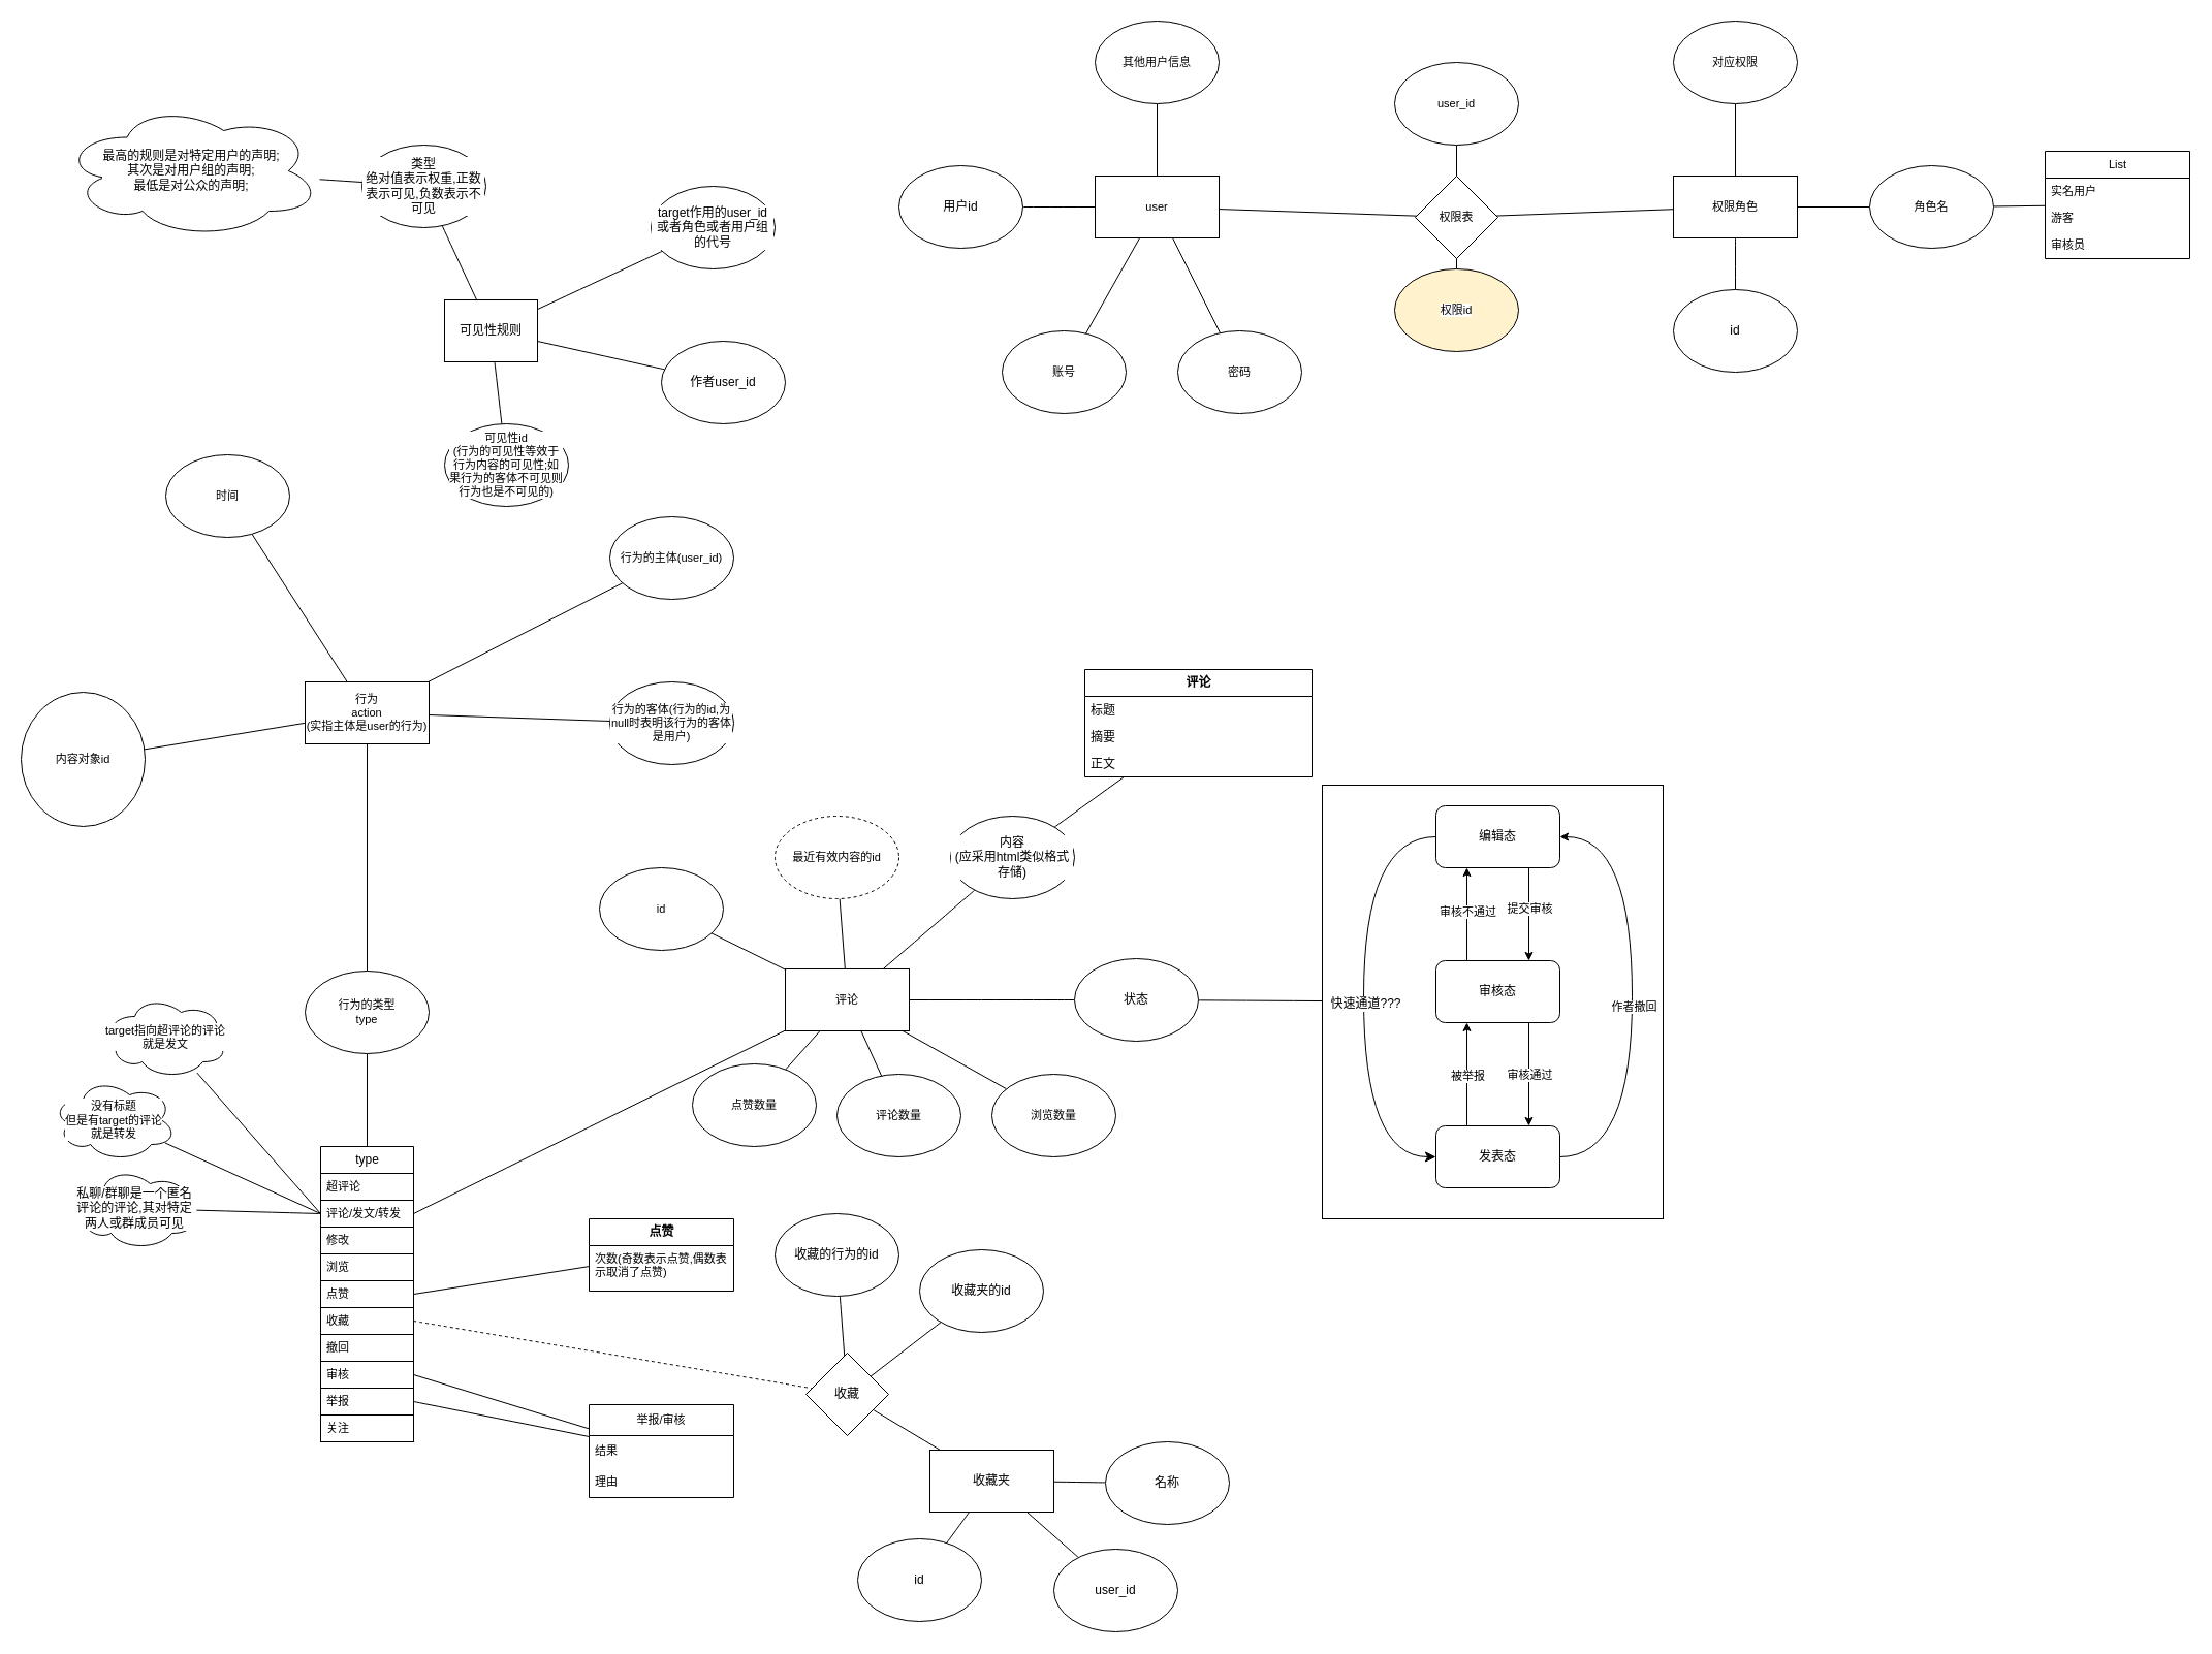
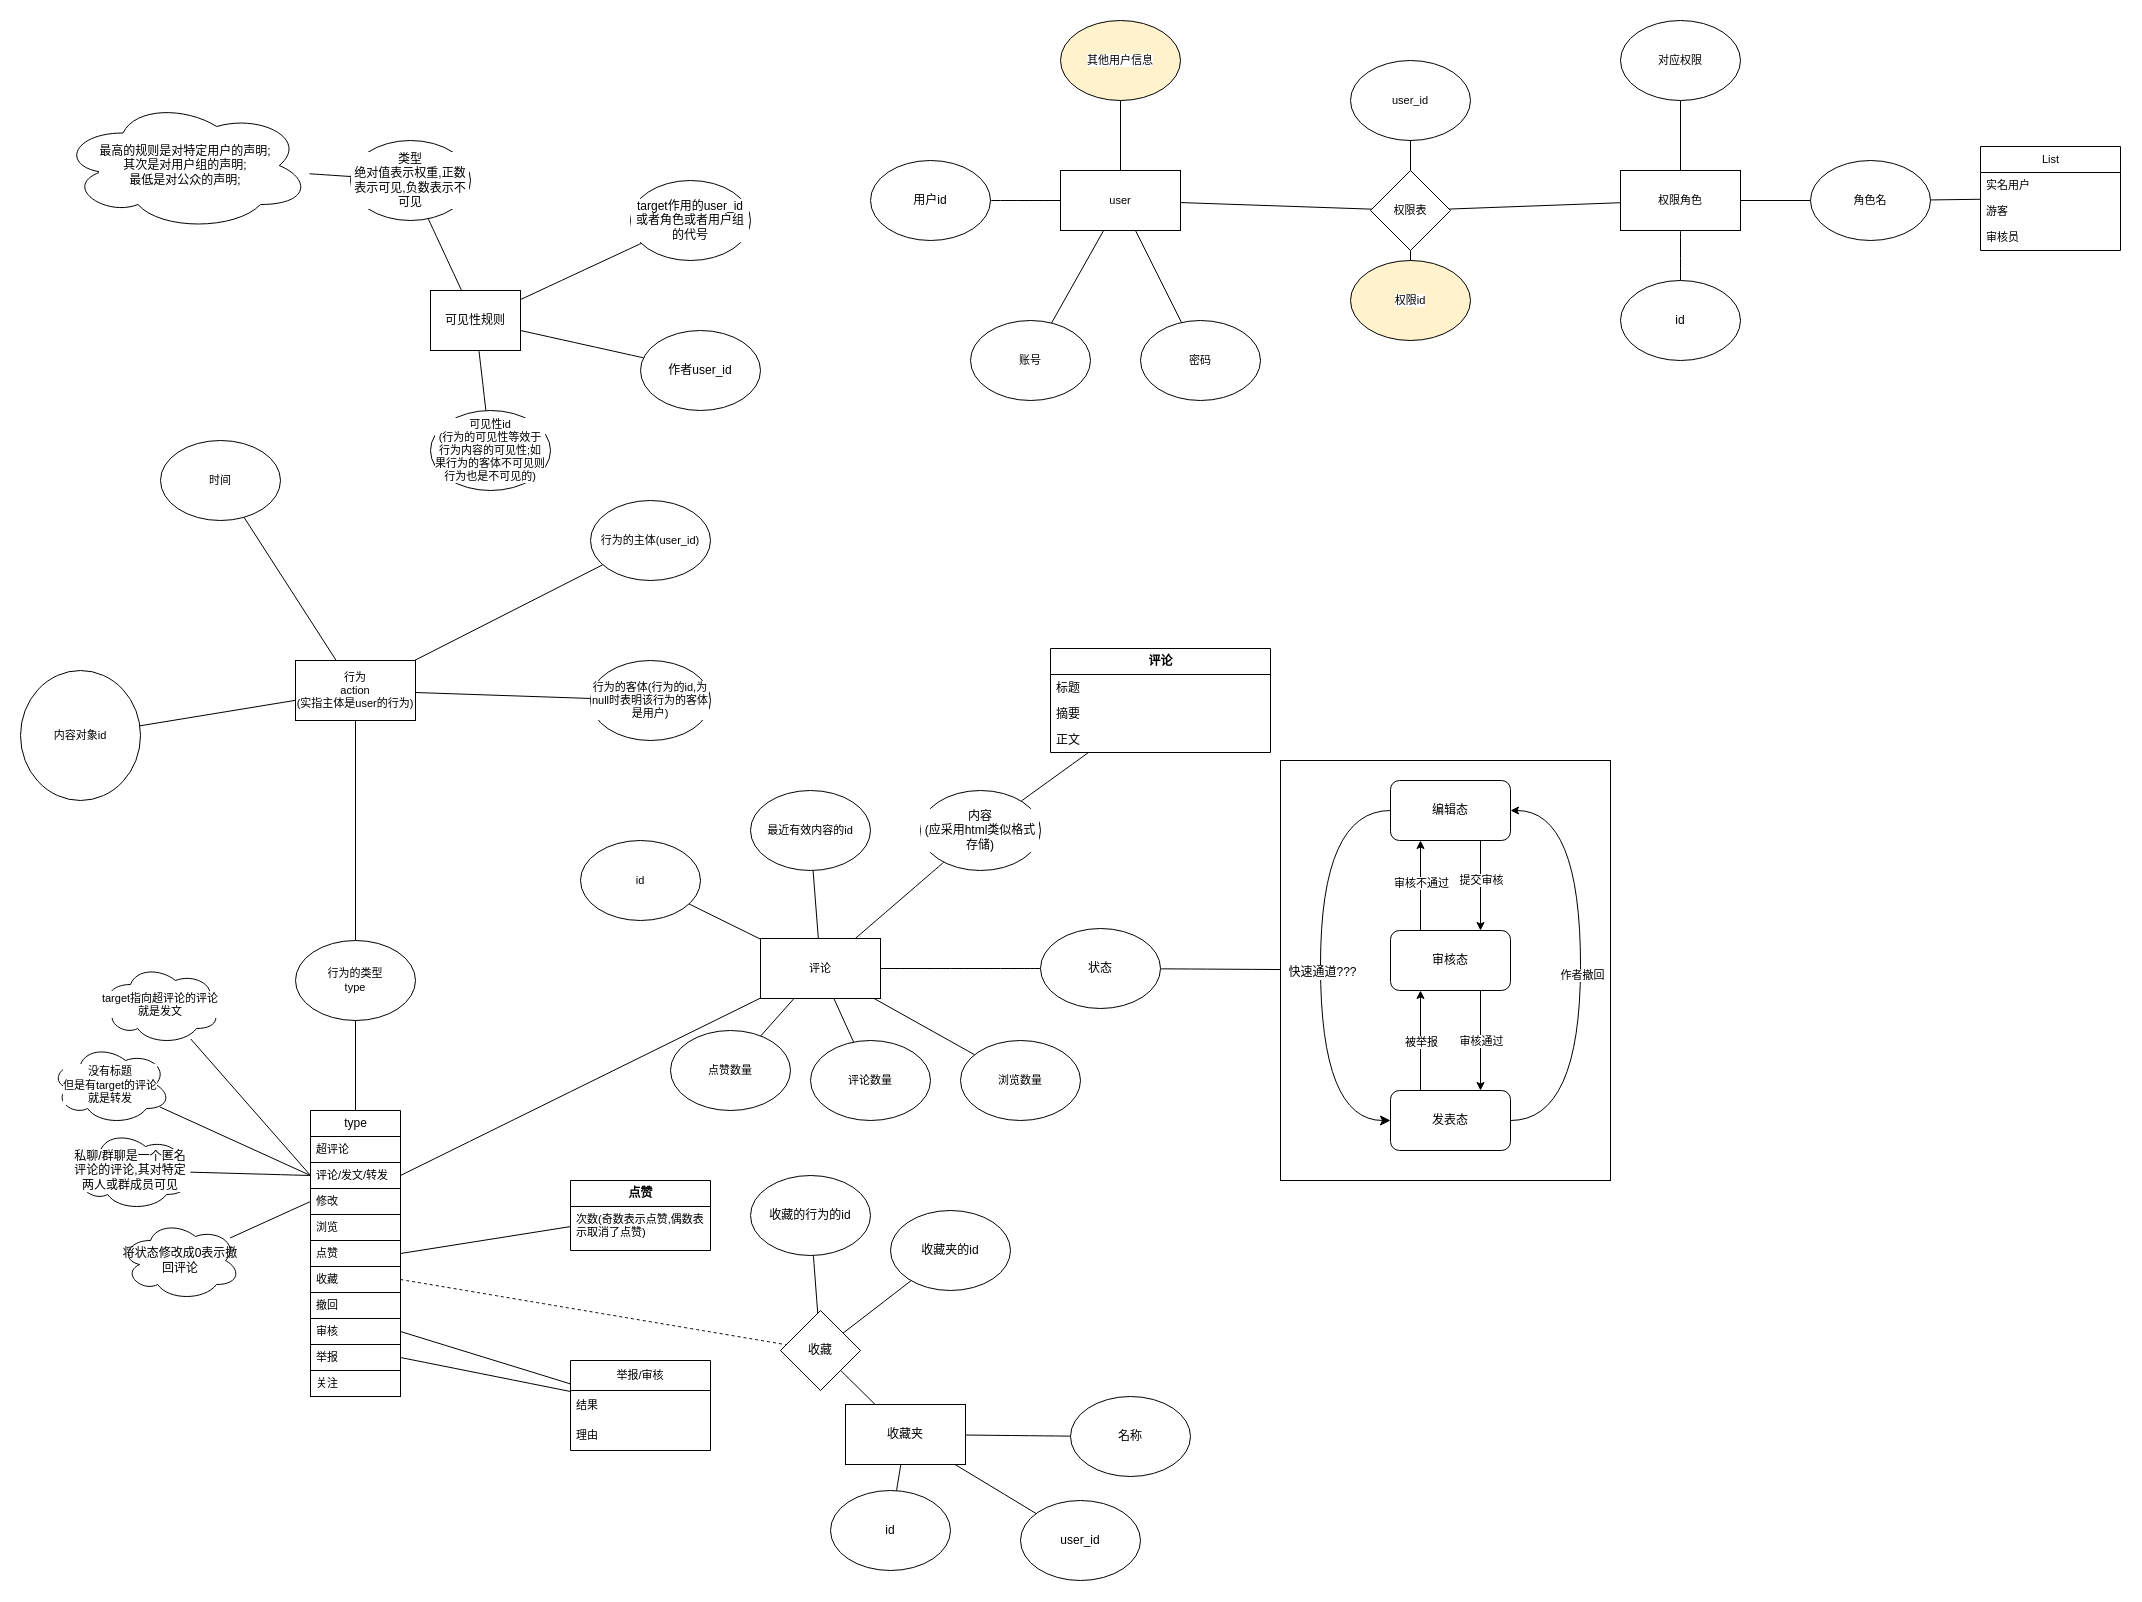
- <mxCell id="68" value="其他用户信息" style="ellipse;whiteSpace=wrap;html=1;fontFamily=Helvetica;fontSize=11;fontColor=default;labelBackgroundColor=default;" parent="1" vertex="1"><mxGeometry x="1060" y="20" width="120" height="80" as="geometry" /></mxCell>
+ <mxCell id="68" value="其他用户信息" style="ellipse;whiteSpace=wrap;html=1;fontFamily=Helvetica;fontSize=11;fontColor=default;labelBackgroundColor=default;fillColor=#fff2cc;" parent="1" vertex="1"><mxGeometry x="1060" y="20" width="120" height="80" as="geometry" /></mxCell>
- <mxCell id="50" value="最近有效内容的id" style="ellipse;whiteSpace=wrap;html=1;fontFamily=Helvetica;fontSize=11;fontColor=default;labelBackgroundColor=default;dashed=1;" parent="1" vertex="1"><mxGeometry x="750" y="790" width="120" height="80" as="geometry" /></mxCell>
+ <mxCell id="50" value="最近有效内容的id" style="ellipse;whiteSpace=wrap;html=1;fontFamily=Helvetica;fontSize=11;fontColor=default;labelBackgroundColor=default;" parent="1" vertex="1"><mxGeometry x="750" y="790" width="120" height="80" as="geometry" /></mxCell>
+ <mxCell id="111" style="edgeStyle=none;curved=1;rounded=0;orthogonalLoop=1;jettySize=auto;html=1;exitX=0;exitY=0.5;exitDx=0;exitDy=0;fontSize=12;startSize=8;endSize=8;endArrow=none;endFill=0;" parent="1" source="5" target="110" edge="1"><mxGeometry relative="1" as="geometry" /></mxCell>
+ <mxCell id="110" value="将状态修改成0表示撤回评论" style="ellipse;shape=cloud;whiteSpace=wrap;html=1;" parent="1" vertex="1"><mxGeometry x="120" y="1220" width="120" height="80" as="geometry" /></mxCell>
- <mxCell id="89" value="收藏夹" style="rounded=0;whiteSpace=wrap;html=1;fontFamily=Helvetica;fontSize=12;fontColor=default;labelBackgroundColor=default;" parent="1" vertex="1"><mxGeometry x="900" y="1404" width="120" height="60" as="geometry" /></mxCell>
+ <mxCell id="89" value="收藏夹" style="rounded=0;whiteSpace=wrap;html=1;fontFamily=Helvetica;fontSize=12;fontColor=default;labelBackgroundColor=default;" parent="1" vertex="1"><mxGeometry x="845" y="1404" width="120" height="60" as="geometry" /></mxCell>
